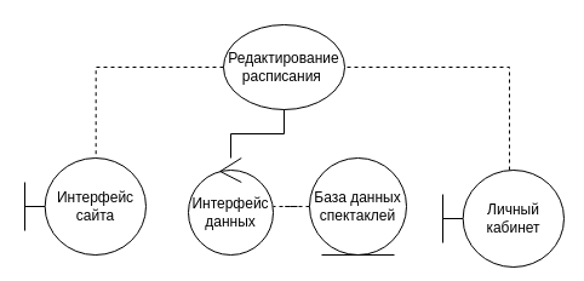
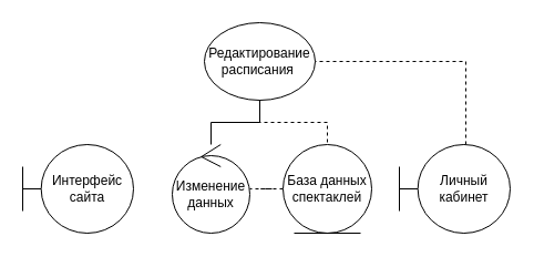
- <mxCell id="2" style="edgeStyle=orthogonalEdgeStyle;rounded=0;orthogonalLoop=1;jettySize=auto;html=1;entryX=0.587;entryY=-0.012;entryDx=0;entryDy=0;entryPerimeter=0;endArrow=none;endFill=0;dashed=1;" edge="1" parent="1" source="4" target="5"><mxGeometry relative="1" as="geometry" /></mxCell>
+ <mxCell id="2" style="edgeStyle=orthogonalEdgeStyle;rounded=0;orthogonalLoop=1;jettySize=auto;html=1;endArrow=none;endFill=0;dashed=1;" edge="1" parent="1" source="4" target="7"><mxGeometry relative="1" as="geometry" /></mxCell>
- <mxCell id="8" value="Интерфейс данных" style="ellipse;shape=umlControl;whiteSpace=wrap;html=1;" vertex="1" parent="1"><mxGeometry x="155" y="130" width="70" height="80" as="geometry" /></mxCell>
+ <mxCell id="8" value="Изменение данных" style="ellipse;shape=umlControl;whiteSpace=wrap;html=1;" vertex="1" parent="1"><mxGeometry x="155" y="130" width="70" height="80" as="geometry" /></mxCell>
- <mxCell id="10" value="Личный кабинет" style="shape=umlBoundary;whiteSpace=wrap;html=1;" vertex="1" parent="1"><mxGeometry x="365" y="140" width="100" height="80" as="geometry" /></mxCell>
+ <mxCell id="10" value="Личный кабинет" style="shape=umlBoundary;whiteSpace=wrap;html=1;" vertex="1" parent="1"><mxGeometry x="360" y="130" width="100" height="80" as="geometry" /></mxCell>
